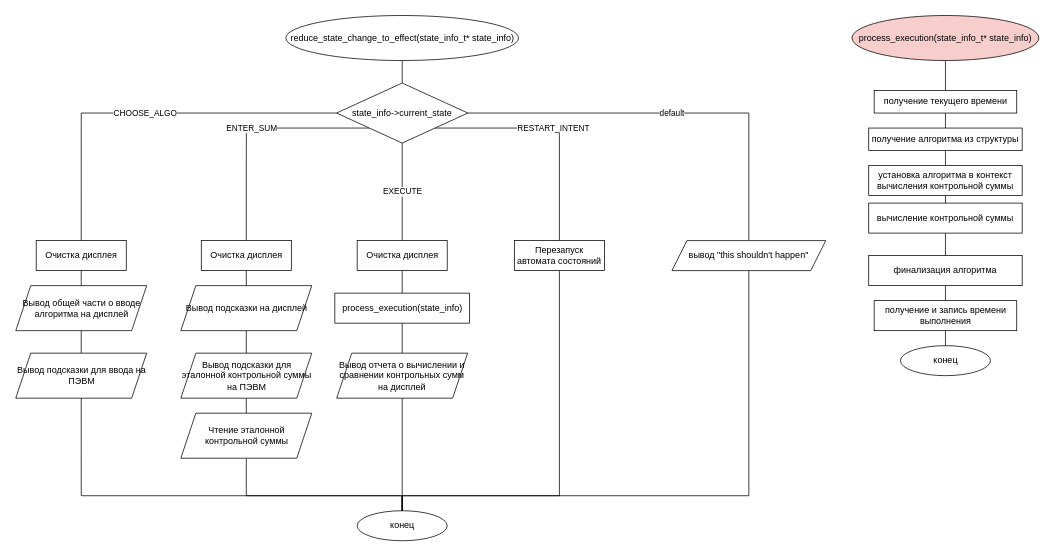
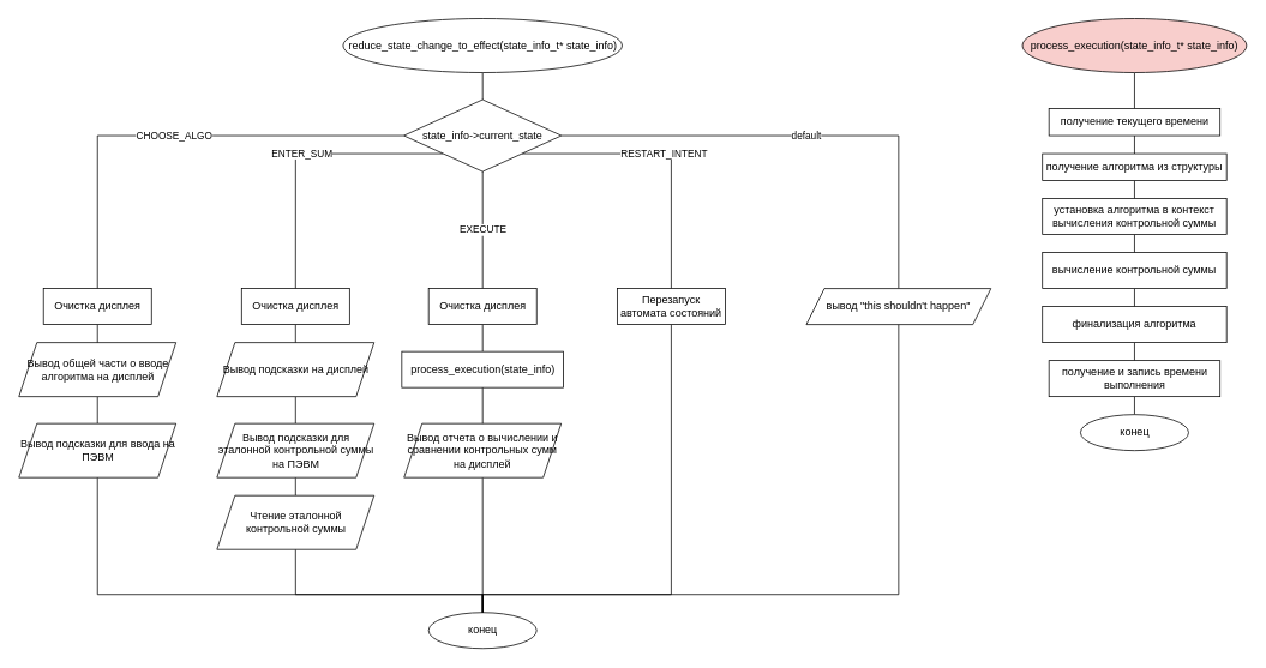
- <mxCell id="44" value="вычисление контрольной суммы" style="rounded=0;whiteSpace=wrap;html=1;" vertex="1" parent="1"><mxGeometry x="1157.25" y="270" width="204.5" height="40" as="geometry" /></mxCell>
+ <mxCell id="44" value="вычисление контрольной суммы" style="rounded=0;whiteSpace=wrap;html=1;" vertex="1" parent="1"><mxGeometry x="1157.25" y="280" width="204.5" height="40" as="geometry" /></mxCell>
